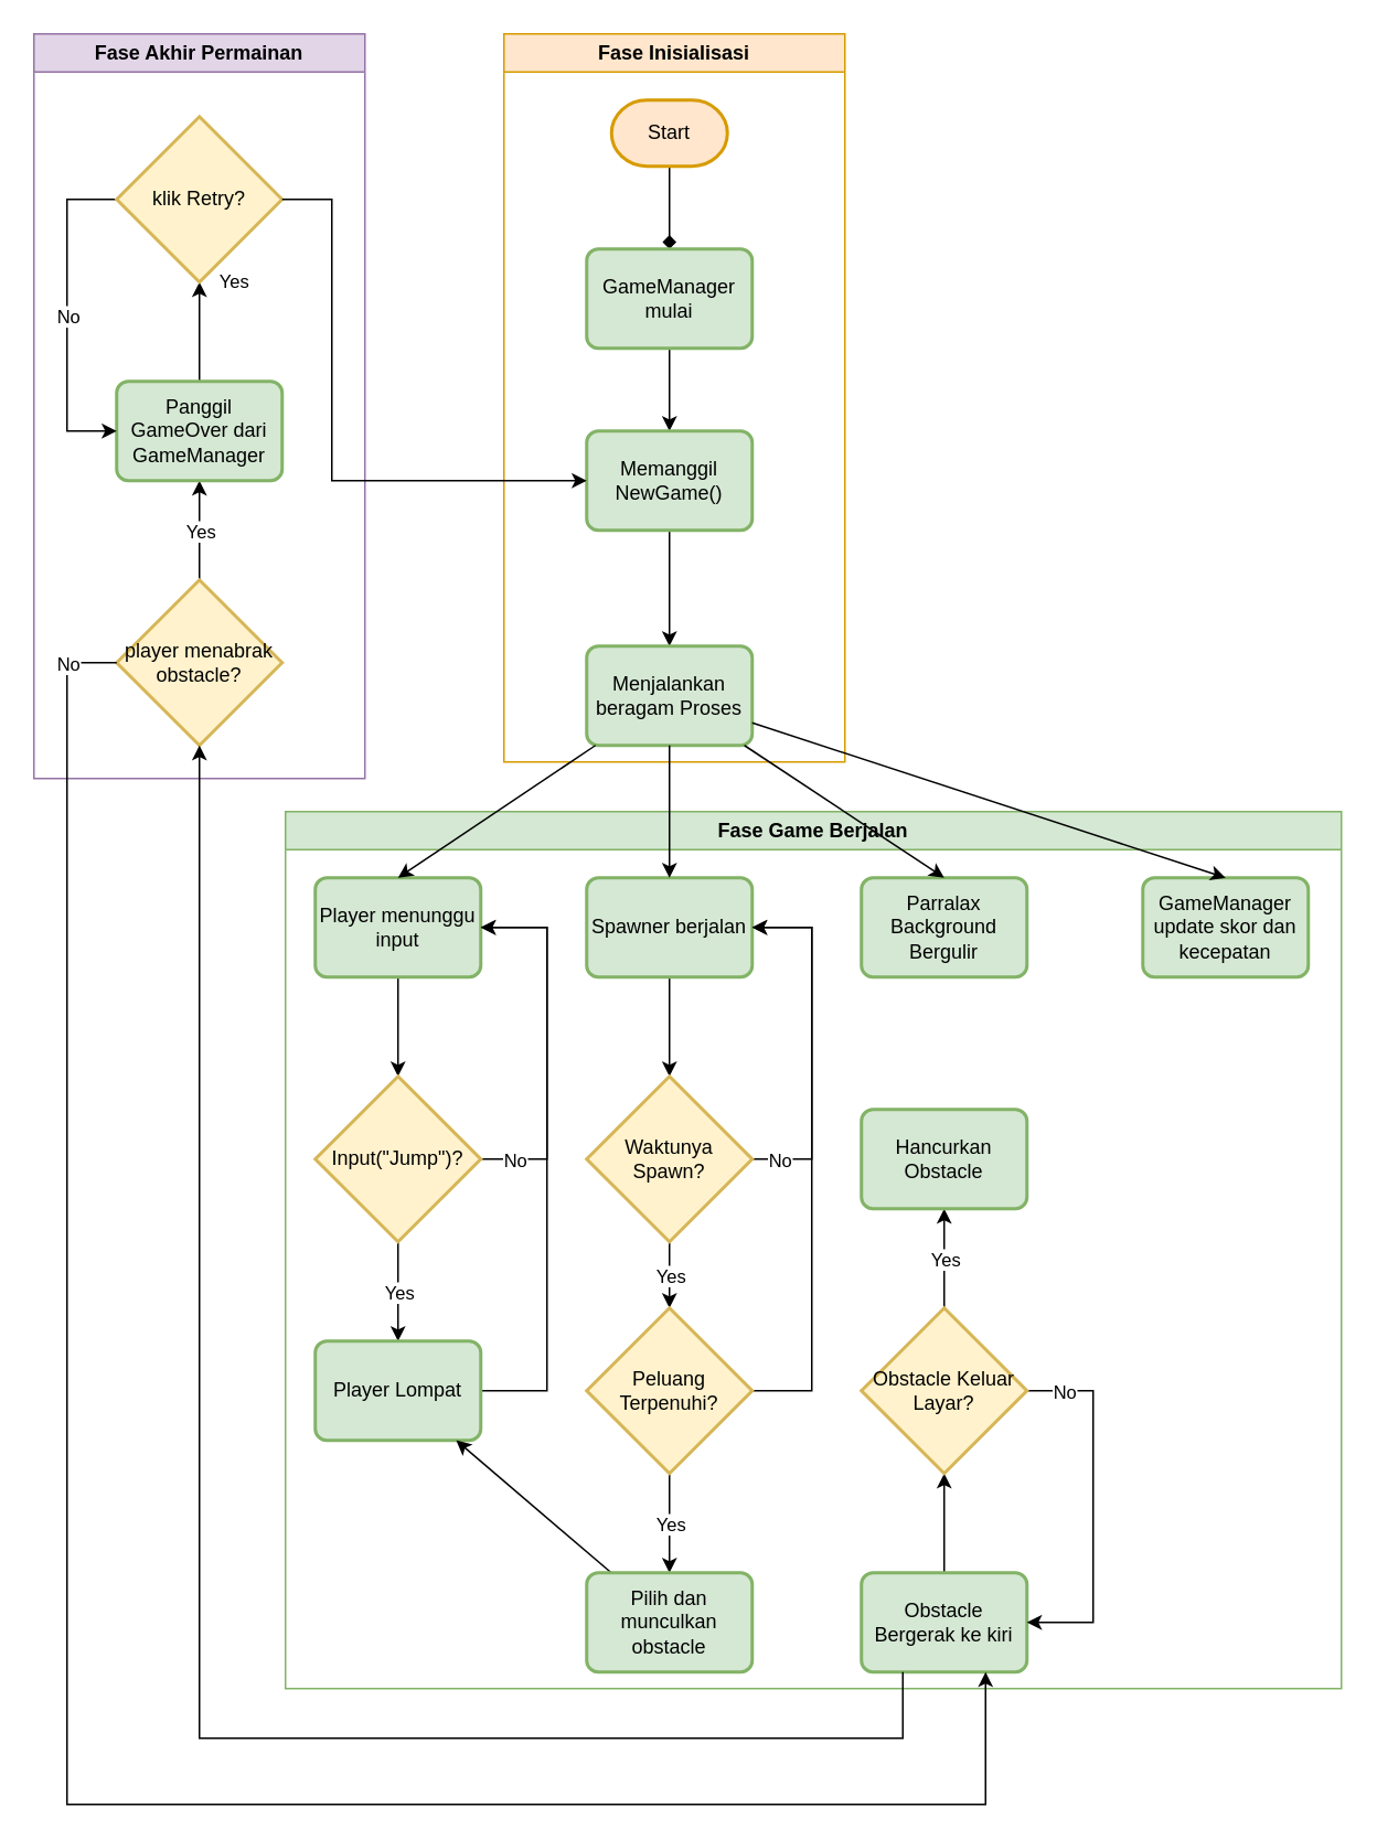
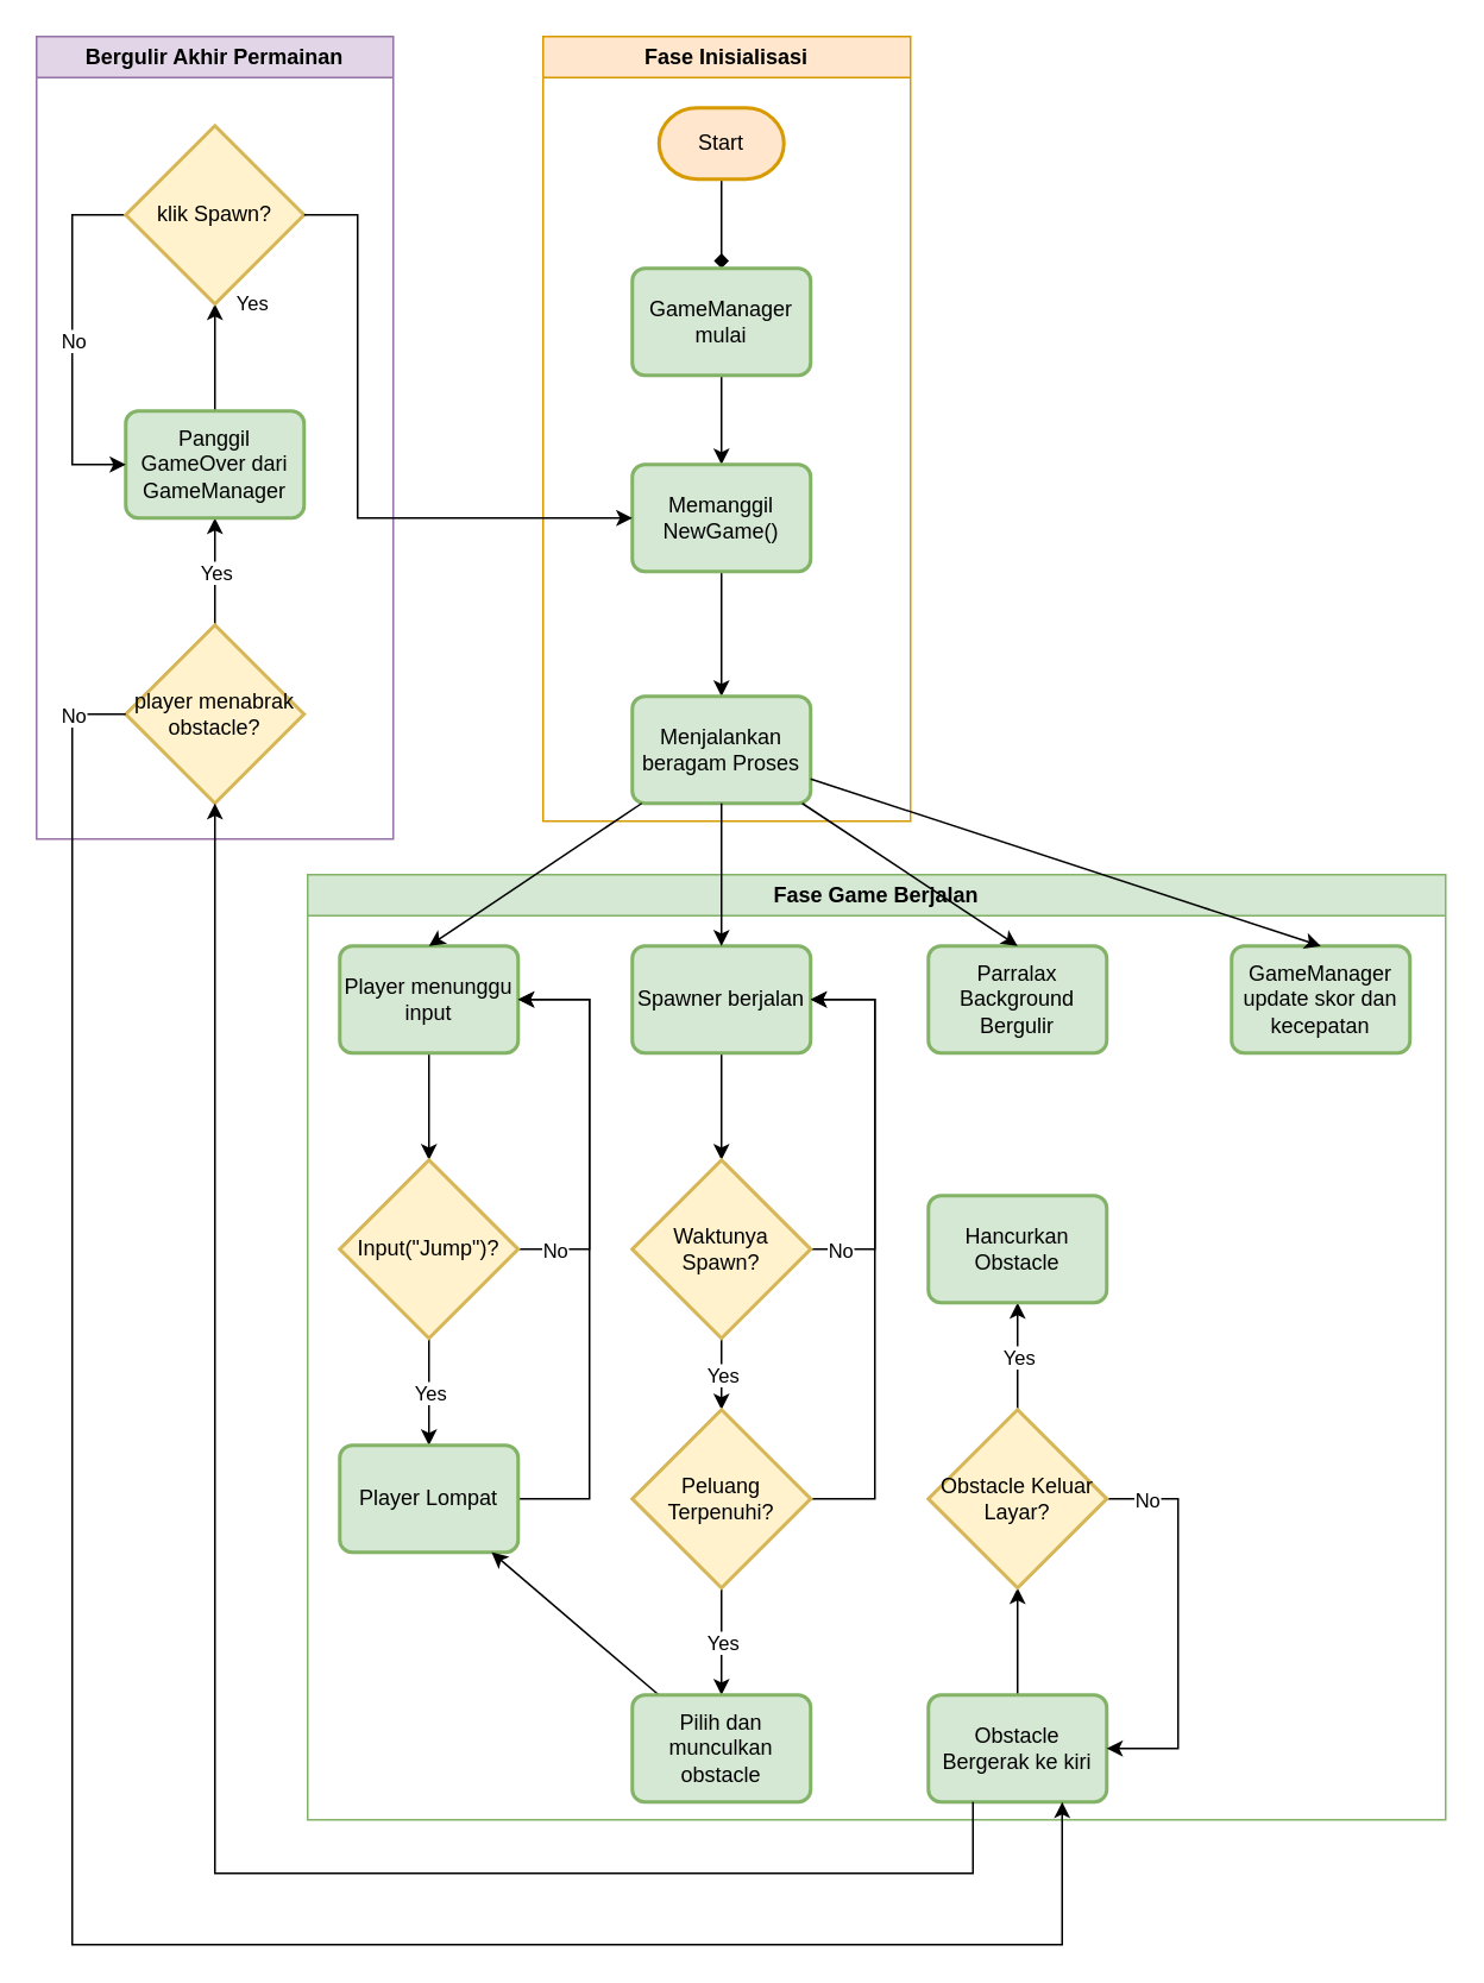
- <mxCell id="47" value="Fase Akhir Permainan" style="swimlane;whiteSpace=wrap;html=1;fillColor=#e1d5e7;strokeColor=#9673a6;" vertex="1" parent="1"><mxGeometry x="20" y="20" width="200" height="450" as="geometry" /></mxCell>
+ <mxCell id="47" value="Bergulir Akhir Permainan" style="swimlane;whiteSpace=wrap;html=1;fillColor=#e1d5e7;strokeColor=#9673a6;" vertex="1" parent="1"><mxGeometry x="20" y="20" width="200" height="450" as="geometry" /></mxCell>
- <mxCell id="55" value="klik Retry?" style="strokeWidth=2;html=1;shape=mxgraph.flowchart.decision;whiteSpace=wrap;fillColor=#fff2cc;strokeColor=#d6b656;" vertex="1" parent="47"><mxGeometry x="50" y="50" width="100" height="100" as="geometry" /></mxCell>
+ <mxCell id="55" value="klik Spawn?" style="strokeWidth=2;html=1;shape=mxgraph.flowchart.decision;whiteSpace=wrap;fillColor=#fff2cc;strokeColor=#d6b656;" vertex="1" parent="47"><mxGeometry x="50" y="50" width="100" height="100" as="geometry" /></mxCell>
